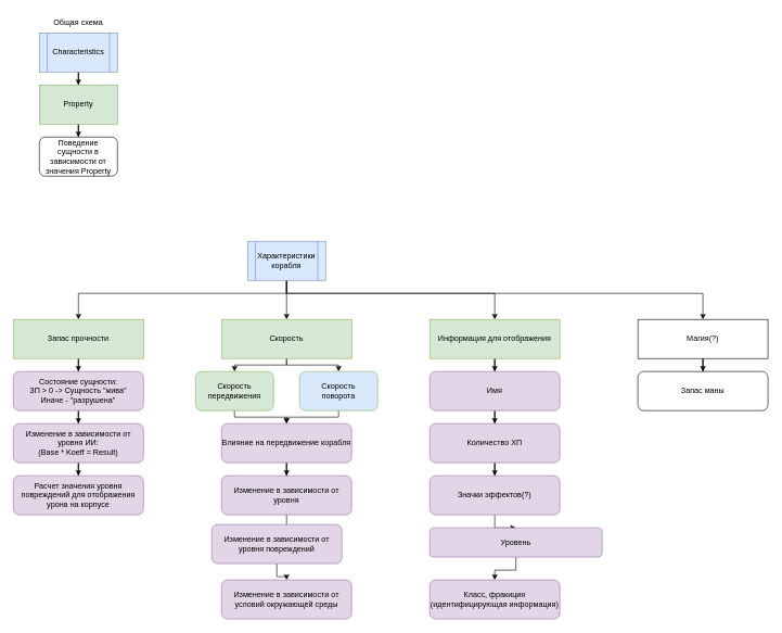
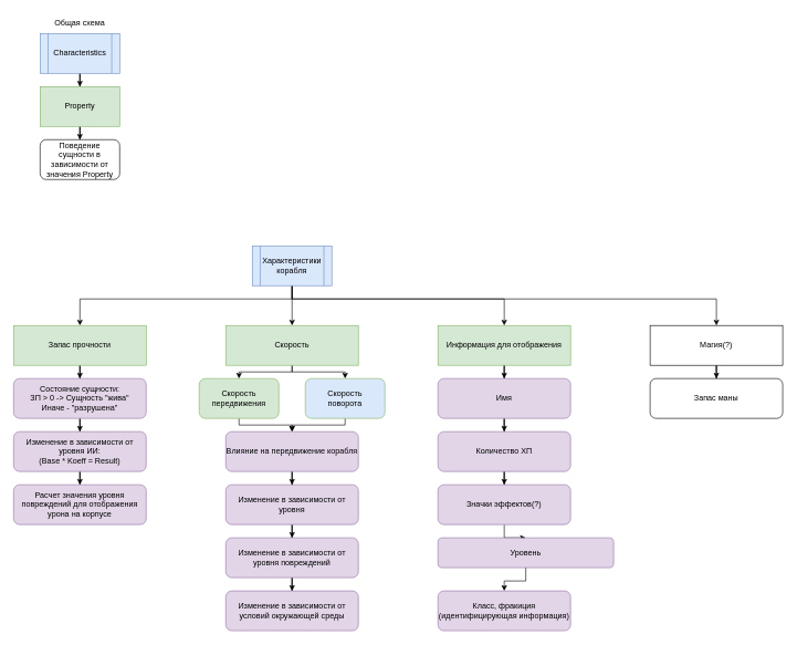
- <mxCell id="30" value="Изменение в зависимости от уровня повреждений" style="rounded=1;whiteSpace=wrap;html=1;labelBackgroundColor=none;fillColor=#e1d5e7;strokeColor=#9673a6;" parent="1" vertex="1"><mxGeometry x="325" y="805" width="200" height="60" as="geometry" /></mxCell>
+ <mxCell id="30" value="Изменение в зависимости от уровня повреждений" style="rounded=1;whiteSpace=wrap;html=1;labelBackgroundColor=none;fillColor=#e1d5e7;strokeColor=#9673a6;" parent="1" vertex="1"><mxGeometry x="340" y="810" width="200" height="60" as="geometry" /></mxCell>
